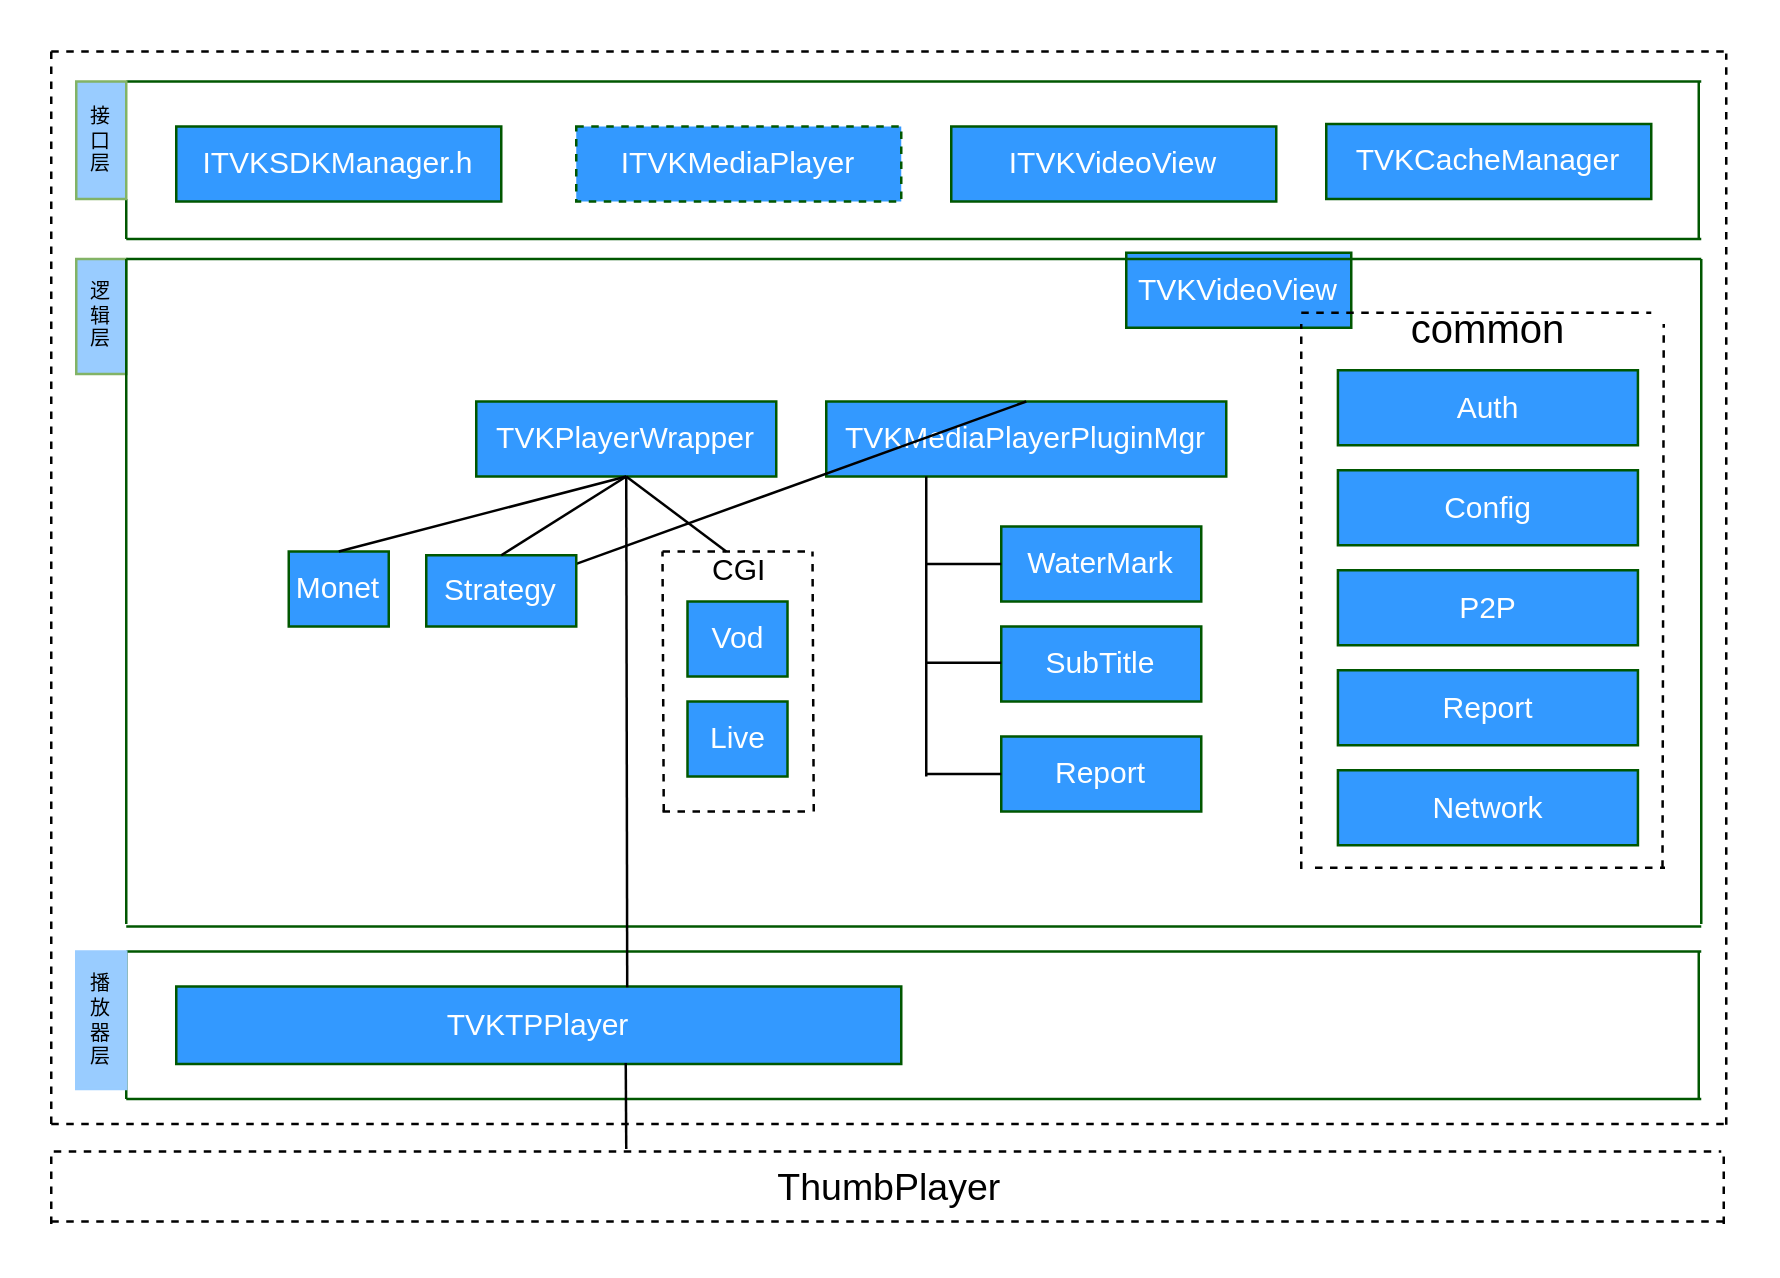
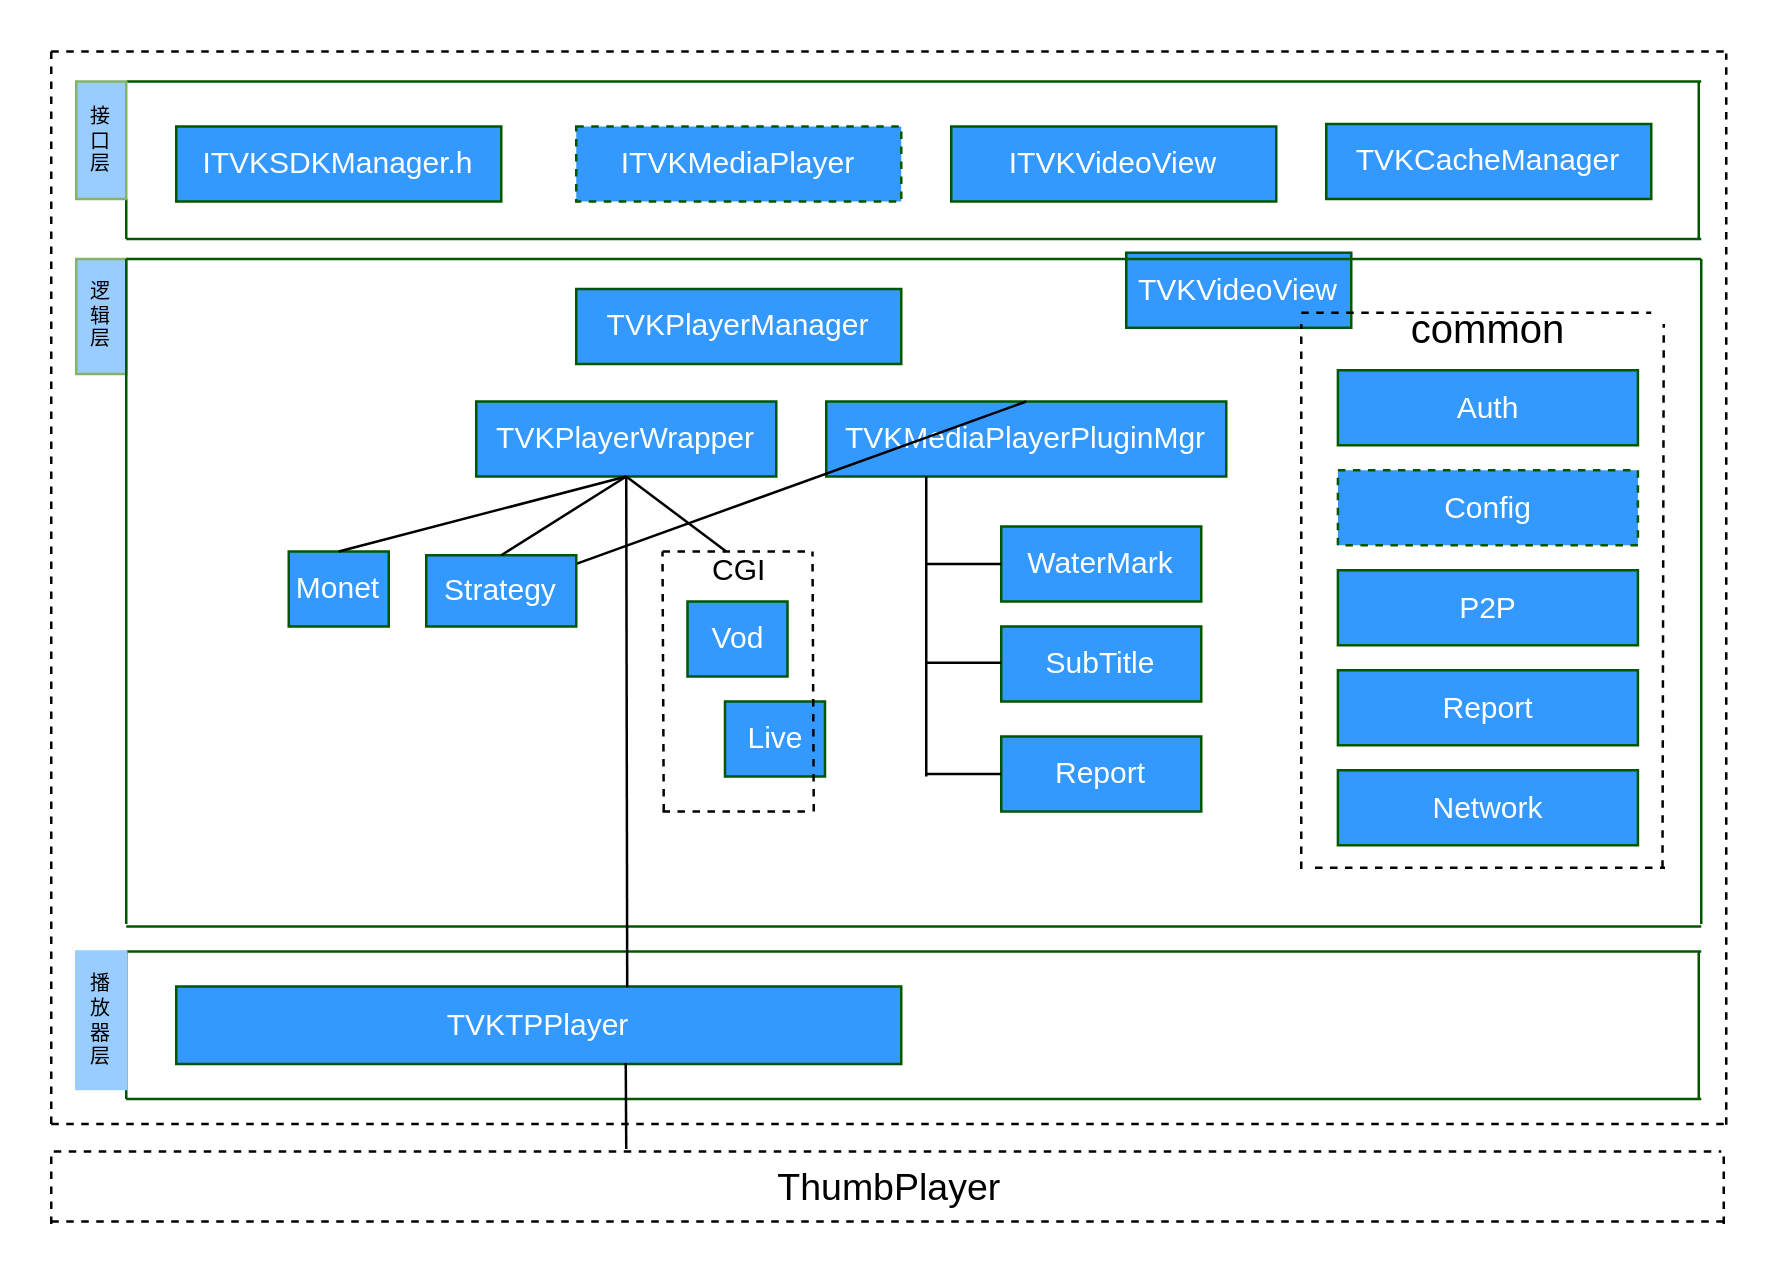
+ <mxCell id="9" value="TVKPlayerManager" style="rounded=0;whiteSpace=wrap;html=1;fillColor=#3399FF;strokeColor=#005700;fontColor=#ffffff;" parent="1" vertex="1"><mxGeometry x="230" y="115" width="130" height="30" as="geometry" /></mxCell>
- <mxCell id="28" value="Config" style="rounded=0;whiteSpace=wrap;html=1;fillColor=#3399FF;strokeColor=#005700;fontColor=#ffffff;" parent="1" vertex="1"><mxGeometry x="534.67" y="187.5" width="120" height="30" as="geometry" /></mxCell>
+ <mxCell id="28" value="Config" style="rounded=0;whiteSpace=wrap;html=1;fillColor=#3399FF;strokeColor=#005700;fontColor=#ffffff;dashed=1;" parent="1" vertex="1"><mxGeometry x="534.67" y="187.5" width="120" height="30" as="geometry" /></mxCell>
- <mxCell id="48" value="Live" style="rounded=0;whiteSpace=wrap;html=1;fillColor=#3399FF;strokeColor=#005700;fontColor=#ffffff;" parent="1" vertex="1"><mxGeometry x="274.5" y="280" width="40" height="30" as="geometry" /></mxCell>
+ <mxCell id="48" value="Live" style="rounded=0;whiteSpace=wrap;html=1;fillColor=#3399FF;strokeColor=#005700;fontColor=#ffffff;" parent="1" vertex="1"><mxGeometry x="289.5" y="280" width="40" height="30" as="geometry" /></mxCell>
